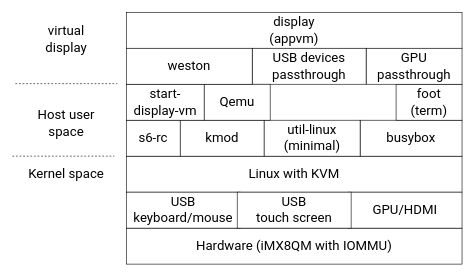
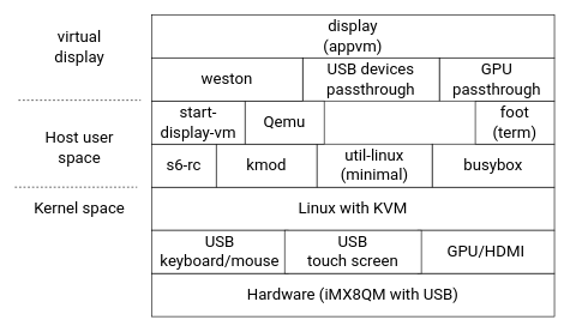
- <mxCell id="2" value="&lt;font face=&quot;Roboto&quot; style=&quot;font-size: 22px&quot;&gt;Hardware (iMX8QM with IOMMU)&lt;/font&gt;" style="rounded=0;whiteSpace=wrap;html=1;" parent="1" vertex="1"><mxGeometry x="210" y="380" width="560" height="60" as="geometry" /></mxCell>
+ <mxCell id="2" value="&lt;font face=&quot;Roboto&quot; style=&quot;font-size: 22px&quot;&gt;Hardware (iMX8QM with USB)&lt;/font&gt;" style="rounded=0;whiteSpace=wrap;html=1;" parent="1" vertex="1"><mxGeometry x="210" y="380" width="560" height="60" as="geometry" /></mxCell>
